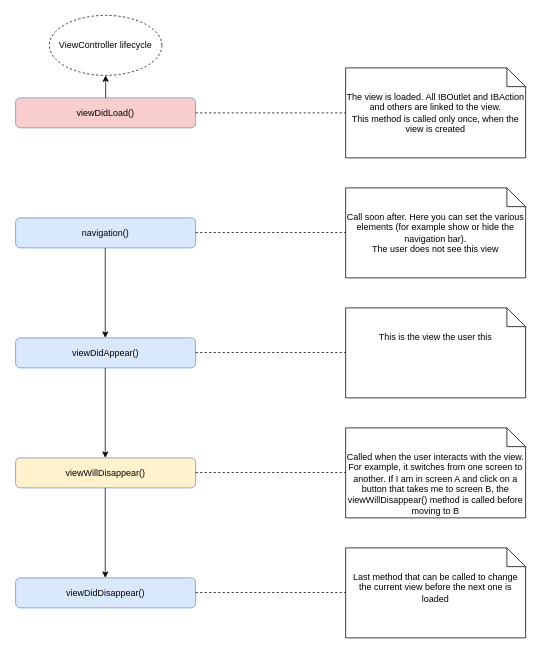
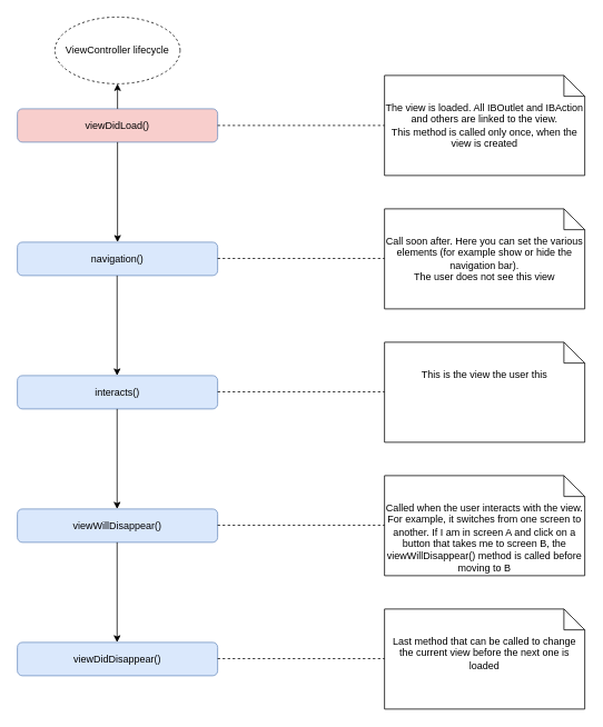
+ <mxCell id="12" value="" style="endArrow=classic;html=1;rounded=0;exitX=0.5;exitY=1;exitDx=0;exitDy=0;entryX=0.5;entryY=0;entryDx=0;entryDy=0;" edge="1" parent="1" source="2" target="8"><mxGeometry width="50" height="50" relative="1" as="geometry"><mxPoint x="140" y="230" as="sourcePoint" /><mxPoint x="190" y="180" as="targetPoint" /></mxGeometry></mxCell>
- <mxCell id="3" value="viewDidAppear()" style="rounded=1;whiteSpace=wrap;html=1;fillColor=#dae8fc;strokeColor=#6c8ebf;" vertex="1" parent="1"><mxGeometry x="20" y="450" width="240" height="40" as="geometry" /></mxCell>
+ <mxCell id="3" value="interacts()" style="rounded=1;whiteSpace=wrap;html=1;fillColor=#dae8fc;strokeColor=#6c8ebf;" vertex="1" parent="1"><mxGeometry x="20" y="450" width="240" height="40" as="geometry" /></mxCell>
- <mxCell id="4" value="viewWillDisappear()" style="rounded=1;whiteSpace=wrap;html=1;fillColor=#fff2cc;strokeColor=#6c8ebf;" vertex="1" parent="1"><mxGeometry x="20" y="610" width="240" height="40" as="geometry" /></mxCell>
+ <mxCell id="4" value="viewWillDisappear()" style="rounded=1;whiteSpace=wrap;html=1;fillColor=#dae8fc;strokeColor=#6c8ebf;" vertex="1" parent="1"><mxGeometry x="20" y="610" width="240" height="40" as="geometry" /></mxCell>
